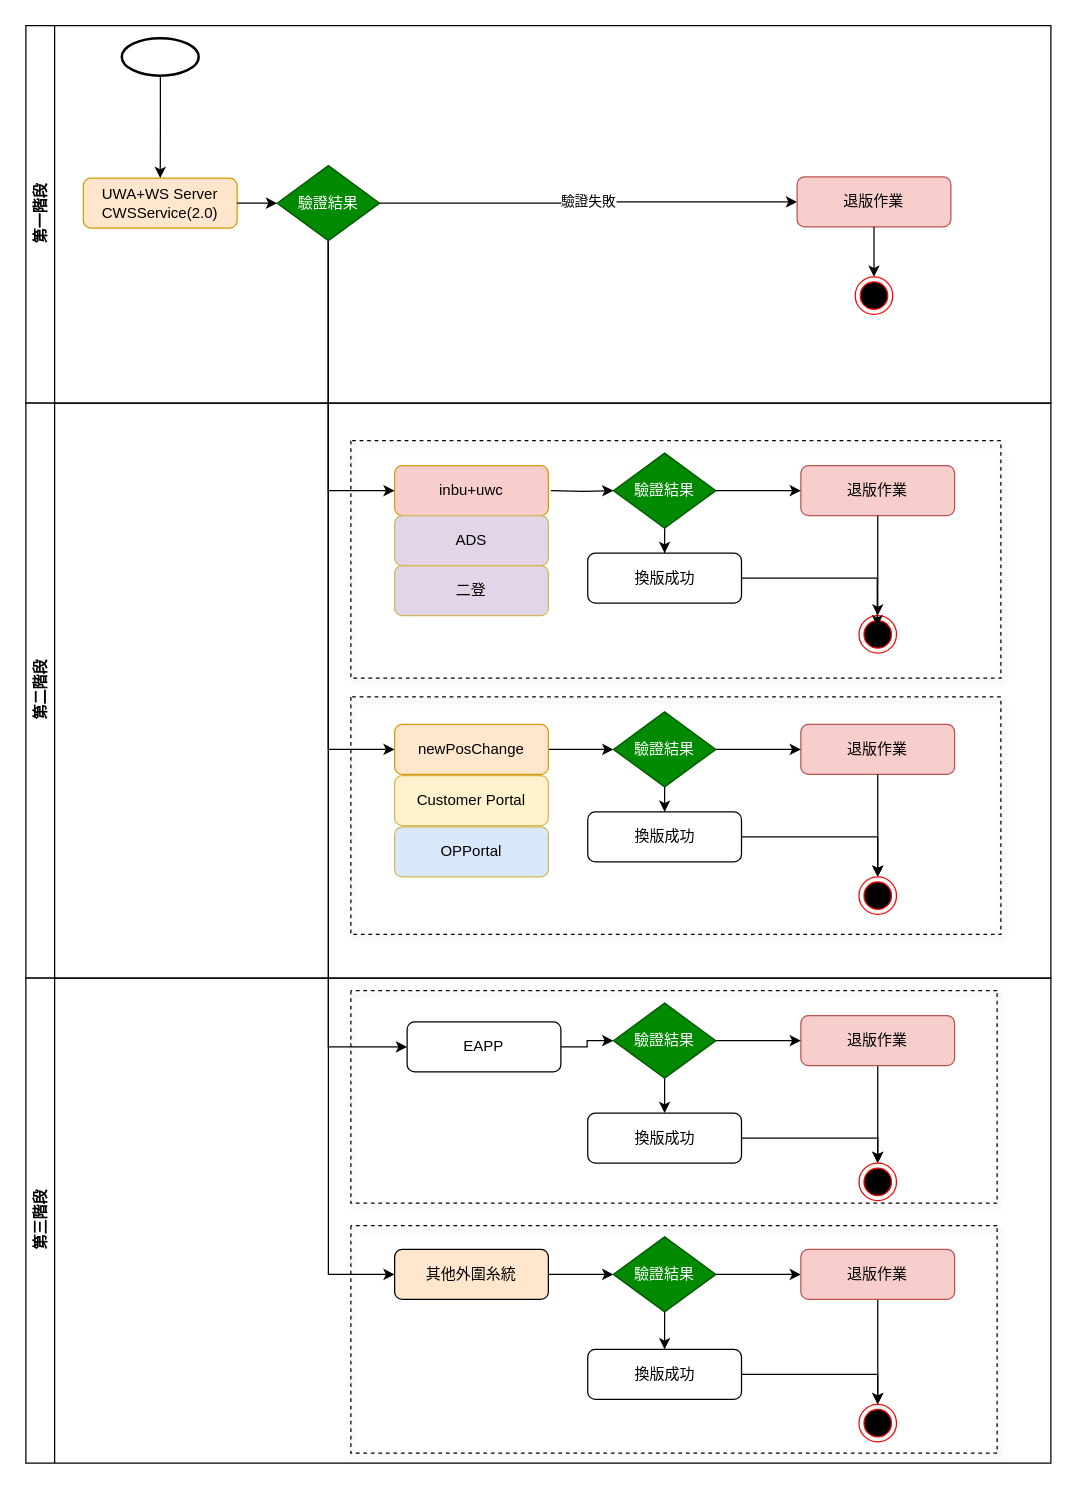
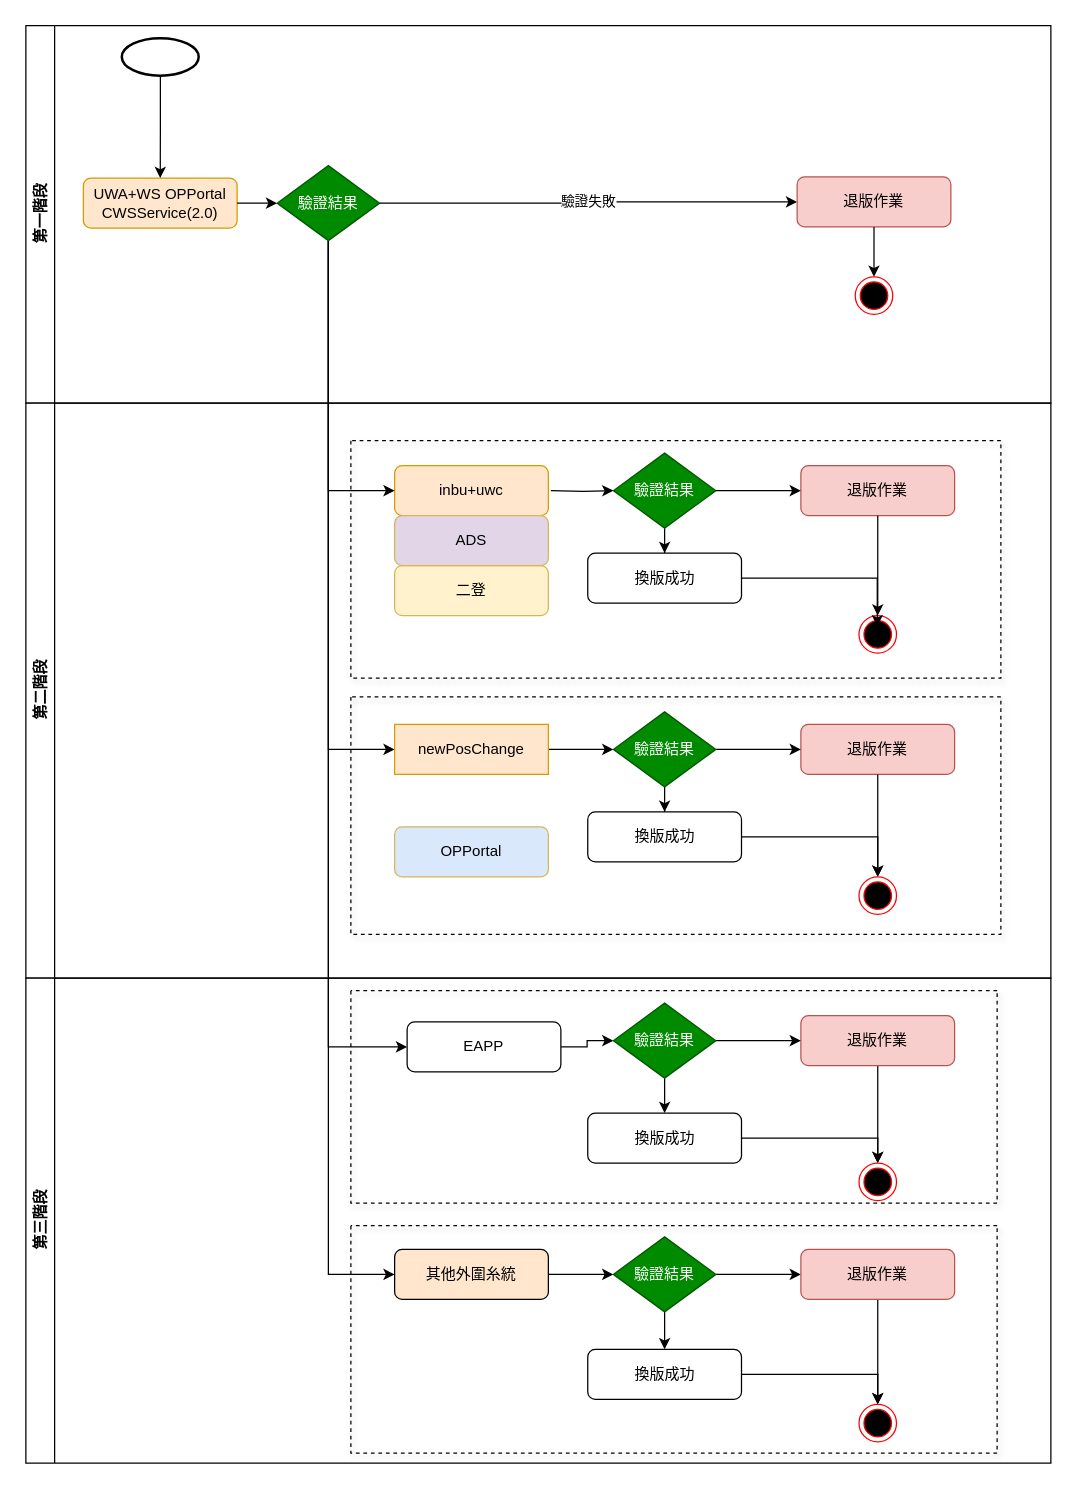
- <mxCell id="2" value="UWA+WS Server&lt;div&gt;CWSService(2.0)&lt;/div&gt;" style="rounded=1;whiteSpace=wrap;html=1;fontSize=12;glass=0;strokeWidth=1;shadow=0;fillColor=#ffe6cc;strokeColor=#d79b00;" vertex="1" parent="1"><mxGeometry x="66" y="142" width="123.0" height="40" as="geometry" /></mxCell>
+ <mxCell id="2" value="UWA+WS OPPortal&lt;div&gt;CWSService(2.0)&lt;/div&gt;" style="rounded=1;whiteSpace=wrap;html=1;fontSize=12;glass=0;strokeWidth=1;shadow=0;fillColor=#ffe6cc;strokeColor=#d79b00;" vertex="1" parent="1"><mxGeometry x="66" y="142" width="123.0" height="40" as="geometry" /></mxCell>
- <mxCell id="7" value="inbu+uwc" style="rounded=1;whiteSpace=wrap;html=1;fontSize=12;glass=0;strokeWidth=1;shadow=0;fillColor=#f8cecc;strokeColor=#d79b00;" vertex="1" parent="1"><mxGeometry x="315" y="372" width="123.0" height="40" as="geometry" /></mxCell>
+ <mxCell id="7" value="inbu+uwc" style="rounded=1;whiteSpace=wrap;html=1;fontSize=12;glass=0;strokeWidth=1;shadow=0;fillColor=#ffe6cc;strokeColor=#d79b00;" vertex="1" parent="1"><mxGeometry x="315" y="372" width="123.0" height="40" as="geometry" /></mxCell>
- <mxCell id="26" value="二登" style="rounded=1;whiteSpace=wrap;html=1;fontSize=12;glass=0;strokeWidth=1;shadow=0;fillColor=#e1d5e7;strokeColor=#d6b656;" vertex="1" parent="23"><mxGeometry x="295.0" y="130" width="123.0" height="40" as="geometry" /></mxCell>
+ <mxCell id="26" value="二登" style="rounded=1;whiteSpace=wrap;html=1;fontSize=12;glass=0;strokeWidth=1;shadow=0;fillColor=#fff2cc;strokeColor=#d6b656;" vertex="1" parent="23"><mxGeometry x="295.0" y="130" width="123.0" height="40" as="geometry" /></mxCell>
- <mxCell id="10" value="newPosChange" style="rounded=1;whiteSpace=wrap;html=1;fontSize=12;glass=0;strokeWidth=1;shadow=0;fillColor=#ffe6cc;strokeColor=#d79b00;" vertex="1" parent="1"><mxGeometry x="315" y="579" width="123.0" height="40" as="geometry" /></mxCell>
+ <mxCell id="10" value="newPosChange" style="whiteSpace=wrap;html=1;fontSize=12;glass=0;strokeWidth=1;shadow=0;fillColor=#ffe6cc;strokeColor=#d79b00;rounded=0;" vertex="1" parent="1"><mxGeometry x="315" y="579" width="123.0" height="40" as="geometry" /></mxCell>
- <mxCell id="15" value="&lt;span style=&quot;text-align: left;&quot;&gt;Customer Portal&lt;/span&gt;" style="rounded=1;whiteSpace=wrap;html=1;fontSize=12;glass=0;strokeWidth=1;shadow=0;fillColor=#fff2cc;strokeColor=#d6b656;" vertex="1" parent="1"><mxGeometry x="315" y="620" width="123.0" height="40" as="geometry" /></mxCell>
